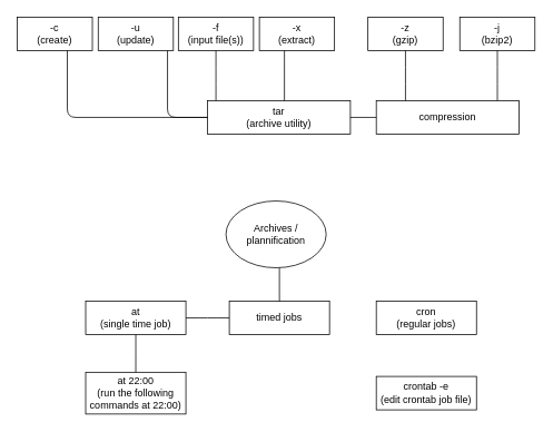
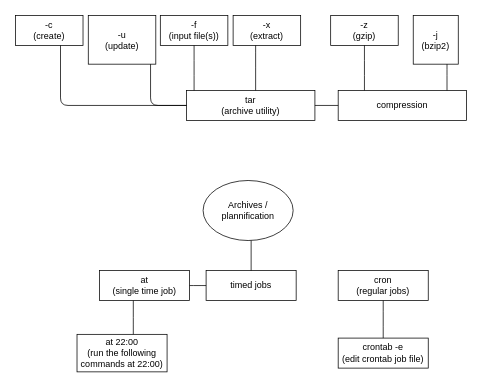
- <mxCell id="5" value="-u&lt;br&gt;(update)" style="rounded=0;whiteSpace=wrap;html=1;" parent="1" vertex="1"><mxGeometry x="117" y="20" width="90" height="40" as="geometry" /></mxCell>
+ <mxCell id="5" value="-u&lt;br&gt;(update)" style="rounded=0;whiteSpace=wrap;html=1;" parent="1" vertex="1"><mxGeometry x="117" y="20" width="90" height="65" as="geometry" /></mxCell>
- <mxCell id="15" value="-j&lt;br&gt;(bzip2)" style="rounded=0;whiteSpace=wrap;html=1;" vertex="1" parent="1"><mxGeometry x="550" y="20" width="90" height="40" as="geometry" /></mxCell>
+ <mxCell id="15" value="-j&lt;br&gt;(bzip2)" style="rounded=0;whiteSpace=wrap;html=1;" vertex="1" parent="1"><mxGeometry x="550" y="20" width="60" height="65" as="geometry" /></mxCell>
- <mxCell id="21" value="at&lt;br&gt;(single time job)" style="rounded=0;whiteSpace=wrap;html=1;" vertex="1" parent="1"><mxGeometry x="102" y="360" width="120" height="40" as="geometry" /></mxCell>
+ <mxCell id="21" value="at&lt;br&gt;(single time job)" style="rounded=0;whiteSpace=wrap;html=1;" vertex="1" parent="1"><mxGeometry x="132" y="360" width="120" height="40" as="geometry" /></mxCell>
+ <mxCell id="25" value="" style="endArrow=none;html=1;edgeStyle=elbowEdgeStyle;" edge="1" parent="1" source="20" target="19"><mxGeometry width="50" height="50" relative="1" as="geometry"><mxPoint x="387" y="480" as="sourcePoint" /><mxPoint x="394" y="500" as="targetPoint" /><Array as="points" /></mxGeometry></mxCell>
